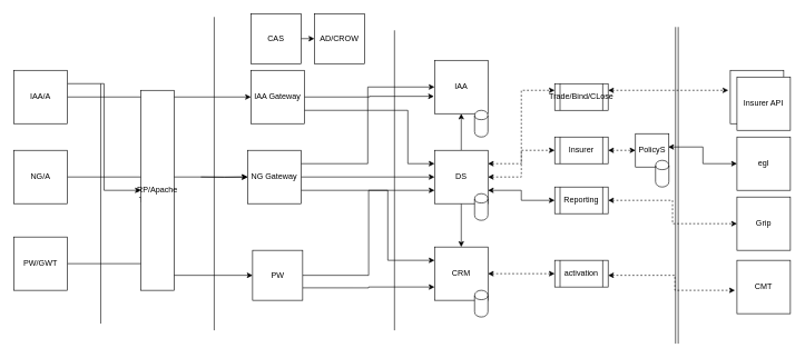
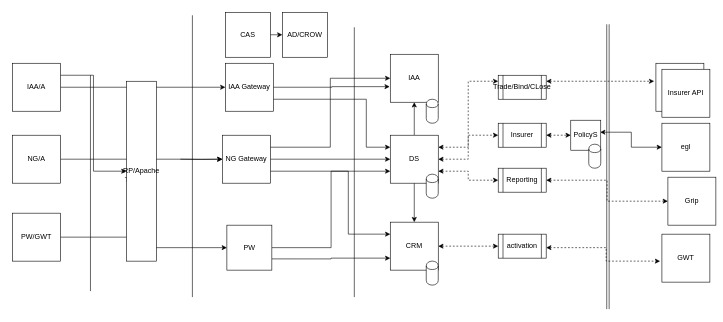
- <mxCell id="14" style="edgeStyle=orthogonalEdgeStyle;rounded=0;orthogonalLoop=1;jettySize=auto;html=1;exitX=1;exitY=0.75;exitDx=0;exitDy=0;entryX=0;entryY=0.5;entryDx=0;entryDy=0;dashed=0;startArrow=classic;startFill=1;" edge="1" parent="1" source="17" target="43"><mxGeometry relative="1" as="geometry" /></mxCell>
+ <mxCell id="14" style="edgeStyle=orthogonalEdgeStyle;rounded=0;orthogonalLoop=1;jettySize=auto;html=1;exitX=1;exitY=0.75;exitDx=0;exitDy=0;entryX=0;entryY=0.5;entryDx=0;entryDy=0;dashed=1;startArrow=classic;startFill=1;" edge="1" parent="1" source="17" target="43"><mxGeometry relative="1" as="geometry" /></mxCell>
- <mxCell id="51" value="Grip" style="whiteSpace=wrap;html=1;aspect=fixed;" vertex="1" parent="1"><mxGeometry x="1103" y="295" width="80" height="80" as="geometry" /></mxCell>
+ <mxCell id="51" value="Grip" style="whiteSpace=wrap;html=1;aspect=fixed;" vertex="1" parent="1"><mxGeometry x="1113" y="295" width="80" height="80" as="geometry" /></mxCell>
- <mxCell id="52" value="CMT" style="whiteSpace=wrap;html=1;aspect=fixed;" vertex="1" parent="1"><mxGeometry x="1103" y="390" width="80" height="80" as="geometry" /></mxCell>
+ <mxCell id="52" value="GWT" style="whiteSpace=wrap;html=1;aspect=fixed;" vertex="1" parent="1"><mxGeometry x="1103" y="390" width="80" height="80" as="geometry" /></mxCell>
